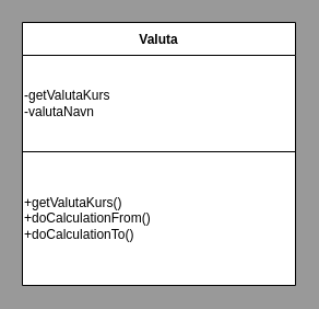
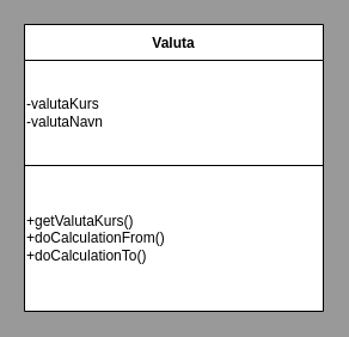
- <mxCell id="4" value="-getValutaKurs&lt;br&gt;-valutaNavn" style="shape=partialRectangle;html=1;whiteSpace=wrap;connectable=0;overflow=hidden;fillColor=none;top=0;left=0;bottom=0;right=0;pointerEvents=1;align=left;" parent="3" vertex="1"><mxGeometry width="250" height="88" as="geometry"><mxRectangle width="250" height="88" as="alternateBounds" /></mxGeometry></mxCell>
+ <mxCell id="4" value="-valutaKurs&lt;br&gt;-valutaNavn" style="shape=partialRectangle;html=1;whiteSpace=wrap;connectable=0;overflow=hidden;fillColor=none;top=0;left=0;bottom=0;right=0;pointerEvents=1;align=left;" parent="3" vertex="1"><mxGeometry width="250" height="88" as="geometry"><mxRectangle width="250" height="88" as="alternateBounds" /></mxGeometry></mxCell>
